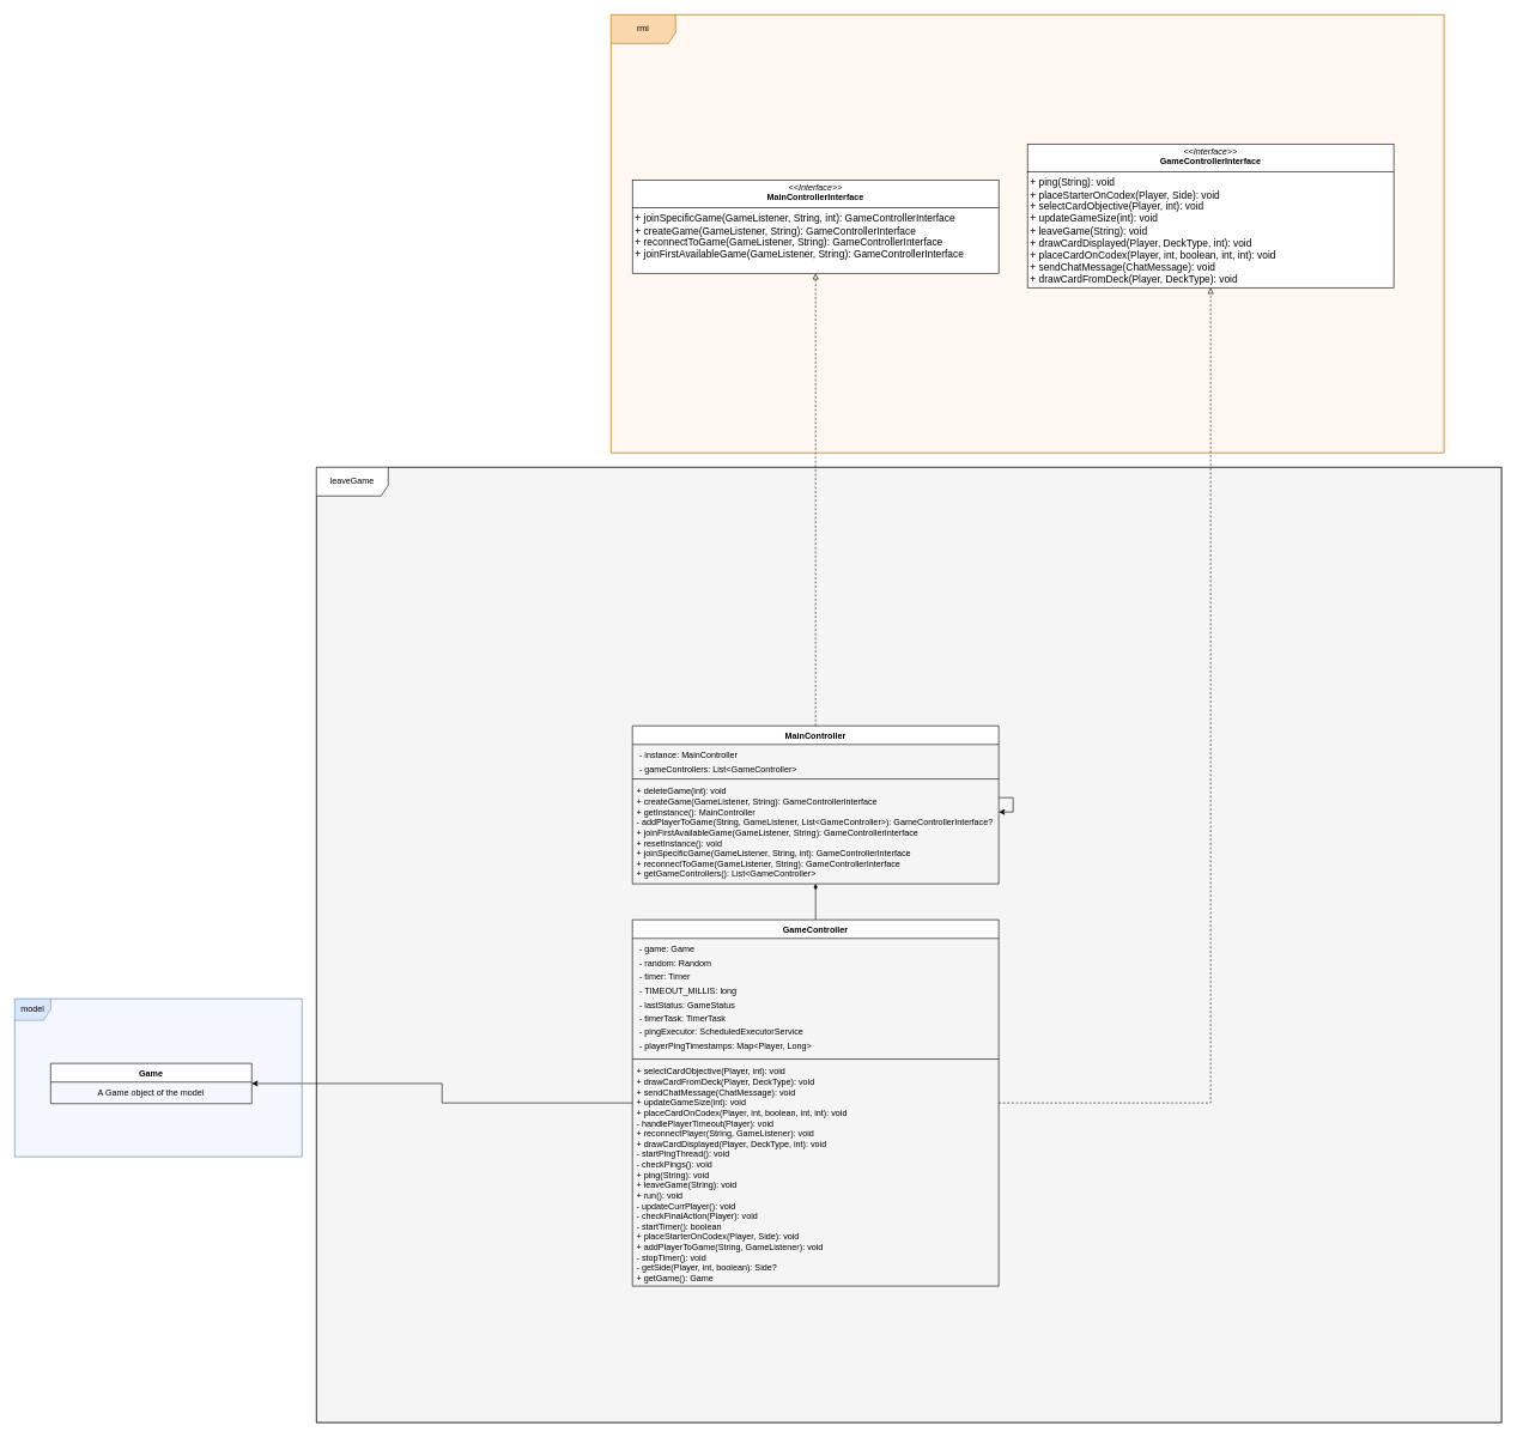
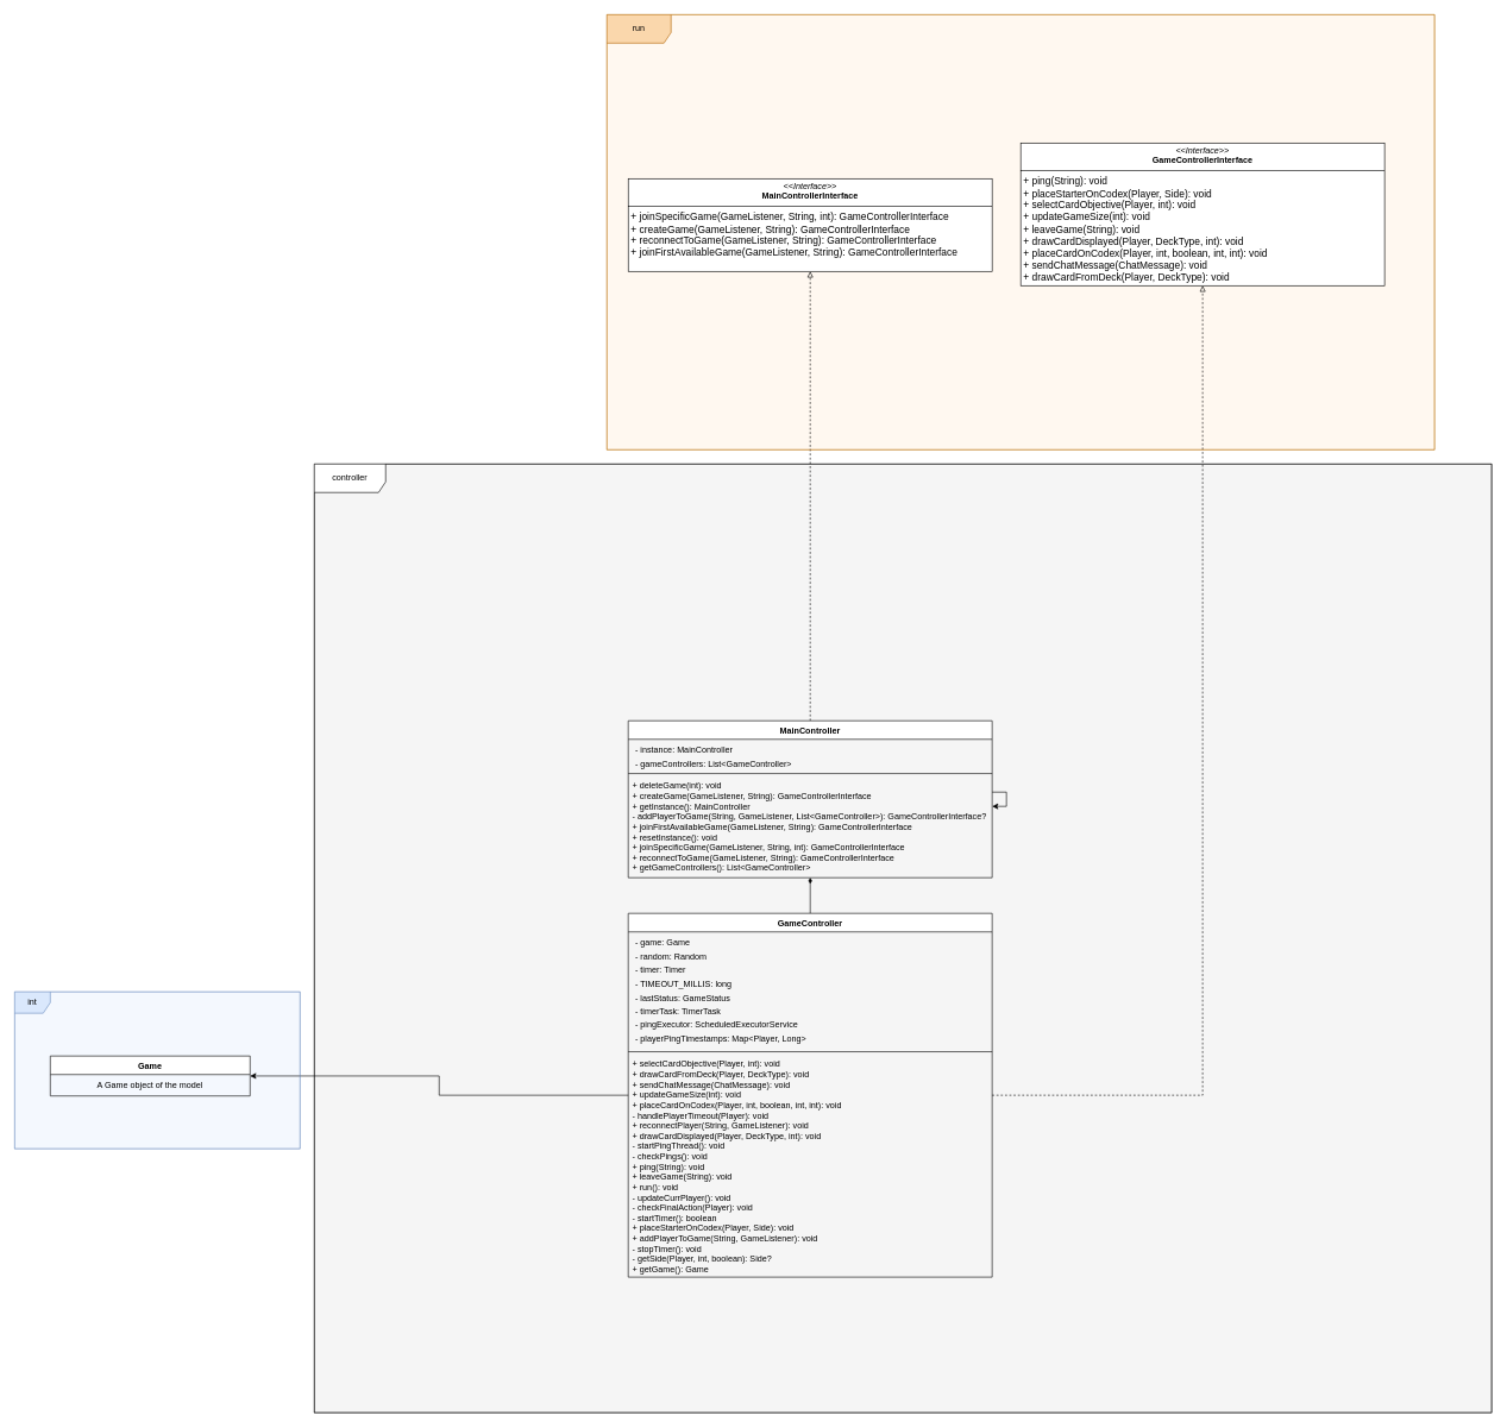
- <mxCell id="23" value="rmi" style="shape=umlFrame;whiteSpace=wrap;html=1;pointerEvents=0;width=90;height=40;fillColor=#fad7ac;strokeColor=#b46504;" parent="1" vertex="1"><mxGeometry x="850" y="20" width="1160" height="610" as="geometry" /></mxCell>
+ <mxCell id="23" value="run" style="shape=umlFrame;whiteSpace=wrap;html=1;pointerEvents=0;width=90;height=40;fillColor=#fad7ac;strokeColor=#b46504;" parent="1" vertex="1"><mxGeometry x="850" y="20" width="1160" height="610" as="geometry" /></mxCell>
- <mxCell id="21" value="leaveGame" style="shape=umlFrame;whiteSpace=wrap;html=1;pointerEvents=0;width=100;height=40;" parent="1" vertex="1"><mxGeometry x="440" y="650" width="1650" height="1330" as="geometry" /></mxCell>
+ <mxCell id="21" value="controller" style="shape=umlFrame;whiteSpace=wrap;html=1;pointerEvents=0;width=100;height=40;" parent="1" vertex="1"><mxGeometry x="440" y="650" width="1650" height="1330" as="geometry" /></mxCell>
- <mxCell id="24" value="model" style="shape=umlFrame;whiteSpace=wrap;html=1;pointerEvents=0;fillColor=#dae8fc;strokeColor=#6c8ebf;width=50;height=30;" parent="1" vertex="1"><mxGeometry x="20" y="1390" width="400" height="220" as="geometry" /></mxCell>
+ <mxCell id="24" value="int" style="shape=umlFrame;whiteSpace=wrap;html=1;pointerEvents=0;fillColor=#dae8fc;strokeColor=#6c8ebf;width=50;height=30;" parent="1" vertex="1"><mxGeometry x="20" y="1390" width="400" height="220" as="geometry" /></mxCell>
